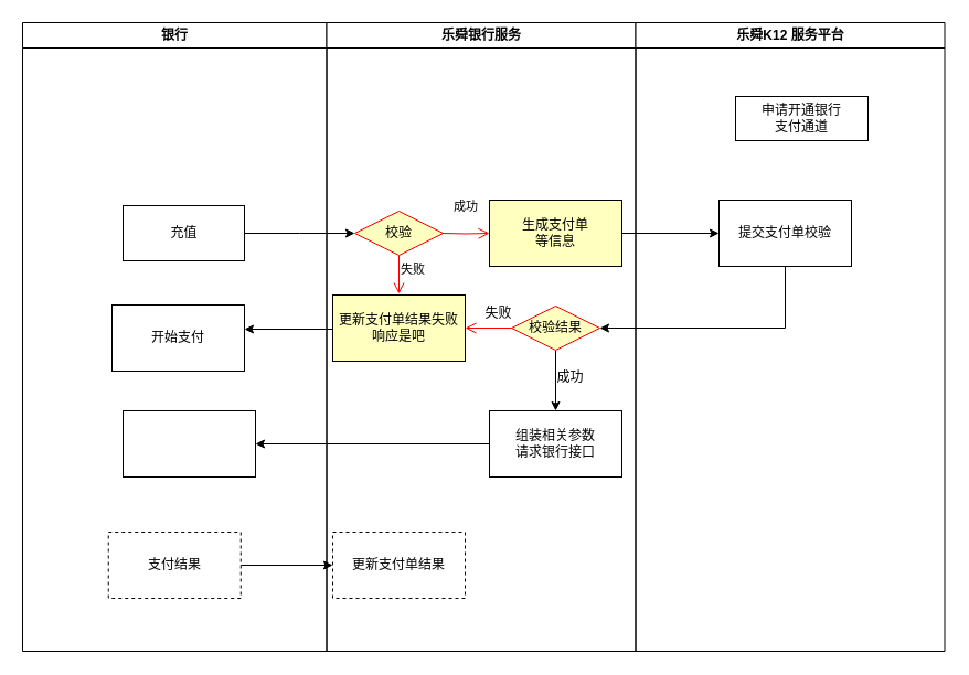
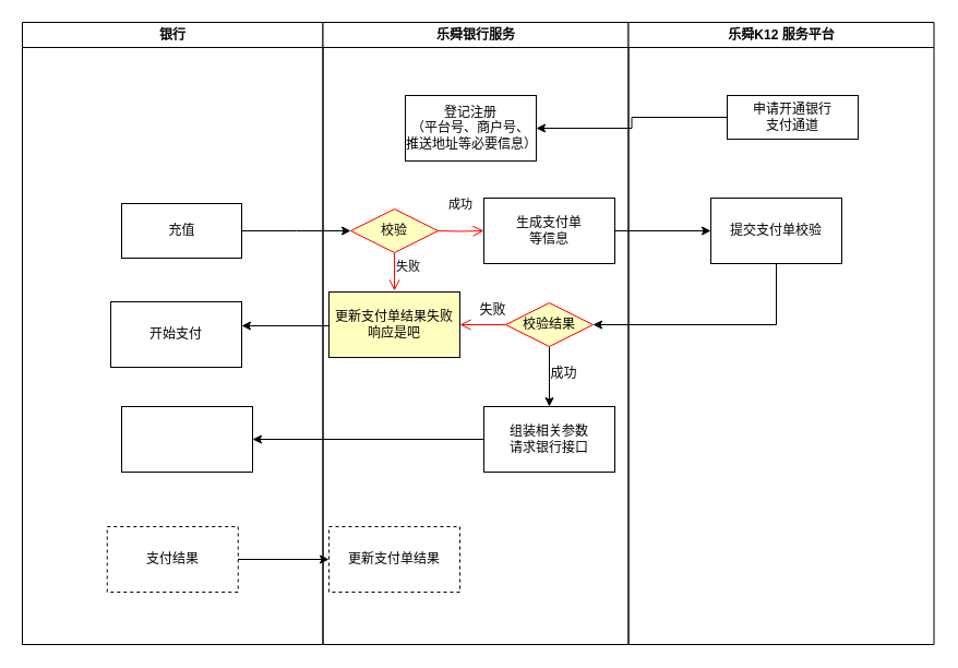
+ <mxCell id="18" value="" style="edgeStyle=orthogonalEdgeStyle;rounded=0;orthogonalLoop=1;jettySize=auto;html=1;" edge="1" parent="1" source="16" target="7"><mxGeometry relative="1" as="geometry" /></mxCell>
+ <mxCell id="7" value="登记注册&lt;br&gt;（平台号、商户号、推送地址等必要信息）" style="whiteSpace=wrap;html=1;fillColor=rgb(255, 255, 255);strokeColor=rgb(0, 0, 0);fontColor=rgb(0, 0, 0);rounded=0;" vertex="1" parent="6"><mxGeometry x="75.5" y="67" width="120" height="60" as="geometry" /></mxCell>
- <mxCell id="11" value="生成支付单&lt;br&gt;等信息" style="rounded=0;whiteSpace=wrap;html=1;fillColor=#ffffc0;" vertex="1" parent="6"><mxGeometry x="147.5" y="161" width="120" height="60" as="geometry" /></mxCell>
+ <mxCell id="11" value="生成支付单&lt;br&gt;等信息" style="rounded=0;whiteSpace=wrap;html=1;" vertex="1" parent="6"><mxGeometry x="147.5" y="161" width="120" height="60" as="geometry" /></mxCell>
